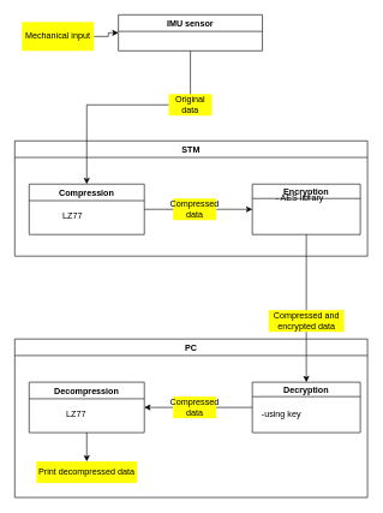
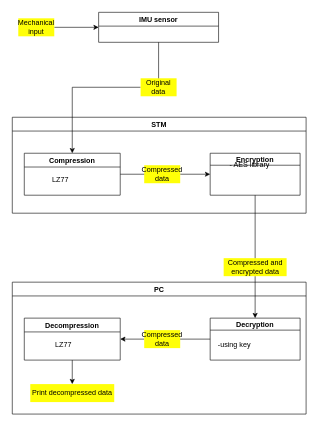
- <mxCell id="28" value="Mechanical input" style="text;html=1;strokeColor=none;fillColor=#FFFF08;align=center;verticalAlign=middle;whiteSpace=wrap;rounded=0;" vertex="1" parent="1"><mxGeometry x="30" y="30" width="100" height="40" as="geometry" /></mxCell>
+ <mxCell id="28" value="Mechanical input" style="text;html=1;strokeColor=none;fillColor=#FFFF08;align=center;verticalAlign=middle;whiteSpace=wrap;rounded=0;" vertex="1" parent="1"><mxGeometry x="30" y="30" width="60" height="30" as="geometry" /></mxCell>
